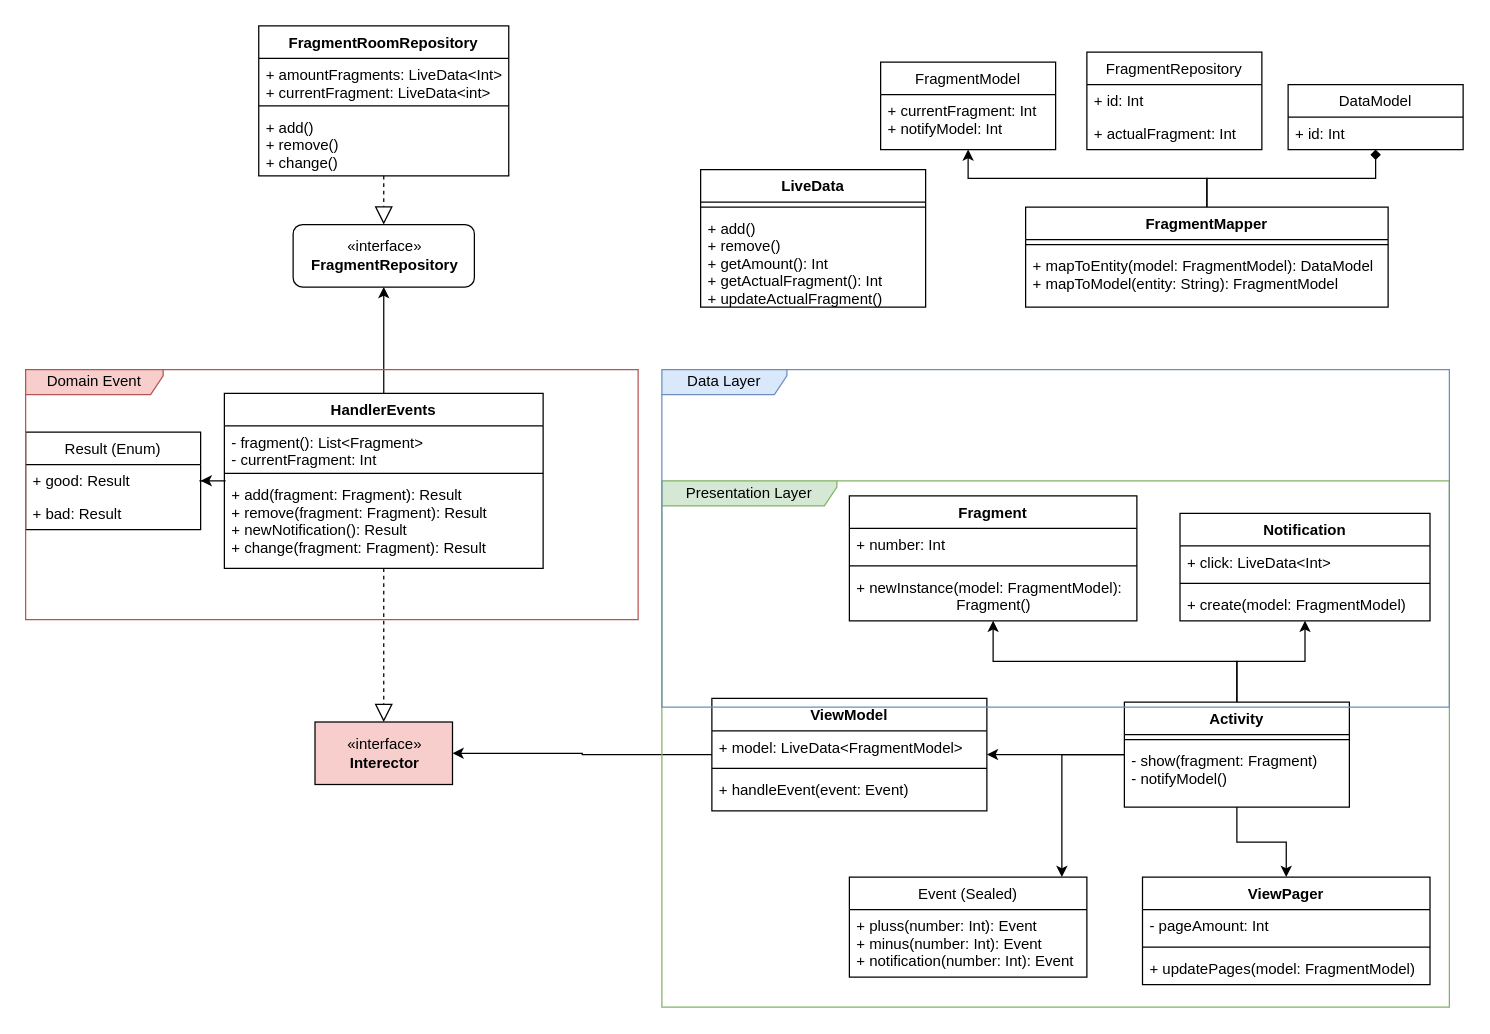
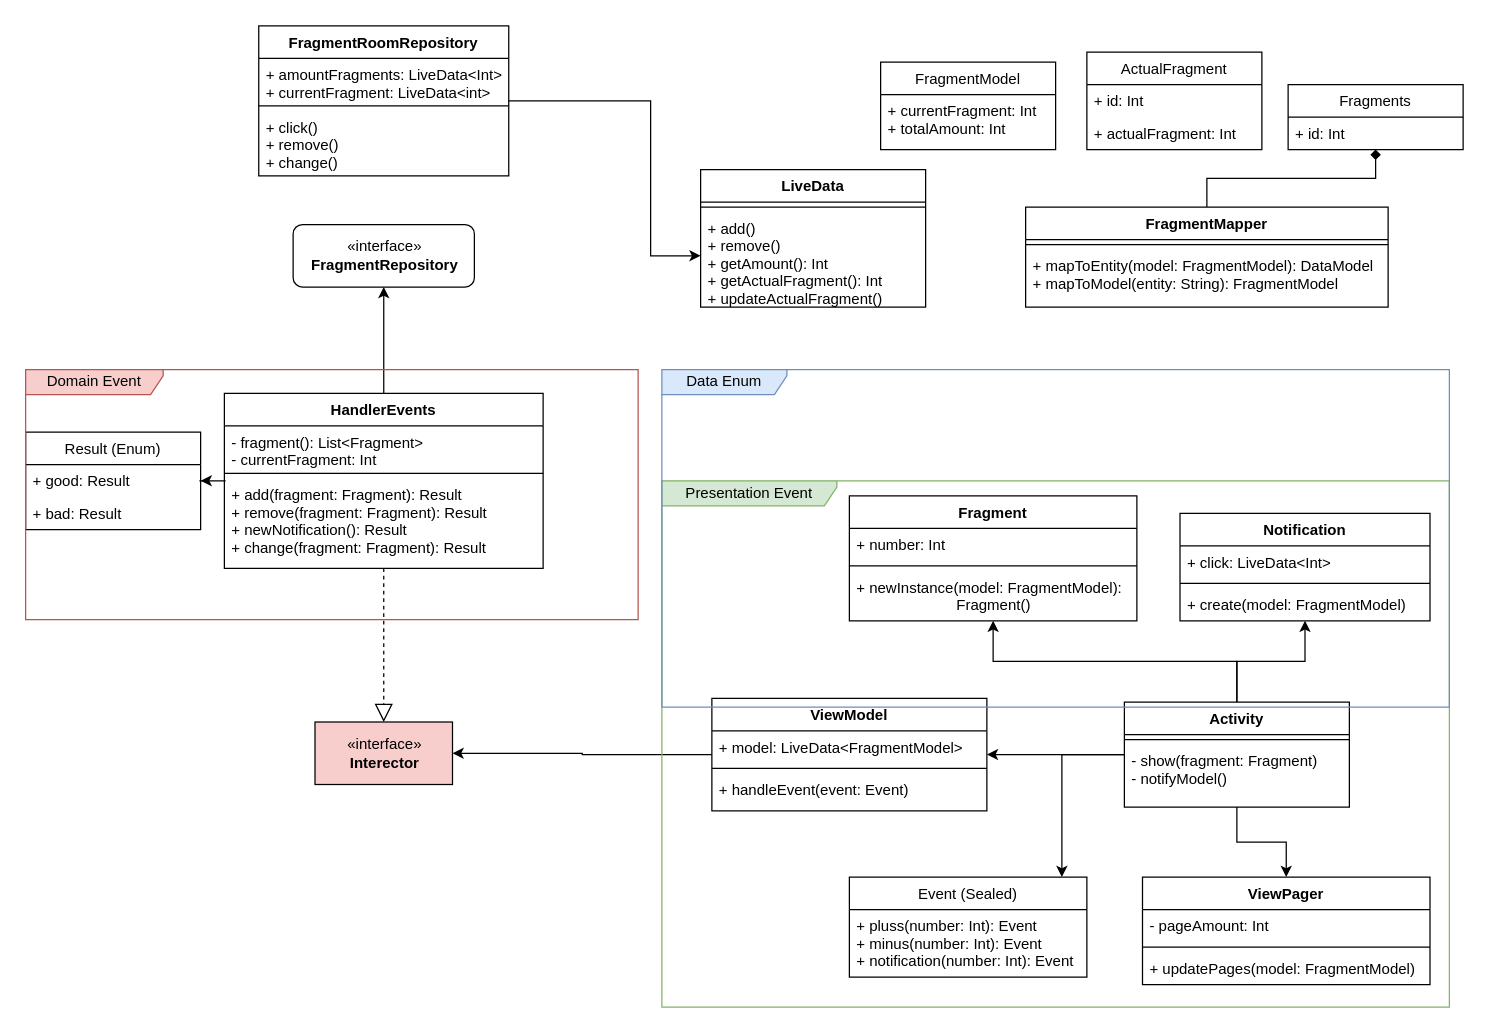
- <mxCell id="50" value="FragmentRepository" style="swimlane;fontStyle=0;childLayout=stackLayout;horizontal=1;startSize=26;fillColor=none;horizontalStack=0;resizeParent=1;resizeParentMax=0;resizeLast=0;collapsible=1;marginBottom=0;" vertex="1" parent="1"><mxGeometry x="869" y="41" width="140" height="78" as="geometry" /></mxCell>
+ <mxCell id="50" value="ActualFragment" style="swimlane;fontStyle=0;childLayout=stackLayout;horizontal=1;startSize=26;fillColor=none;horizontalStack=0;resizeParent=1;resizeParentMax=0;resizeLast=0;collapsible=1;marginBottom=0;" vertex="1" parent="1"><mxGeometry x="869" y="41" width="140" height="78" as="geometry" /></mxCell>
- <mxCell id="53" value="DataModel" style="swimlane;fontStyle=0;childLayout=stackLayout;horizontal=1;startSize=26;fillColor=none;horizontalStack=0;resizeParent=1;resizeParentMax=0;resizeLast=0;collapsible=1;marginBottom=0;" vertex="1" parent="1"><mxGeometry x="1030" y="67" width="140" height="52" as="geometry" /></mxCell>
+ <mxCell id="53" value="Fragments" style="swimlane;fontStyle=0;childLayout=stackLayout;horizontal=1;startSize=26;fillColor=none;horizontalStack=0;resizeParent=1;resizeParentMax=0;resizeLast=0;collapsible=1;marginBottom=0;" vertex="1" parent="1"><mxGeometry x="1030" y="67" width="140" height="52" as="geometry" /></mxCell>
- <mxCell id="28" value="+ currentFragment: Int&#10;+ notifyModel: Int" style="text;strokeColor=none;fillColor=none;align=left;verticalAlign=top;spacingLeft=4;spacingRight=4;overflow=hidden;rotatable=0;points=[[0,0.5],[1,0.5]];portConstraint=eastwest;" vertex="1" parent="27"><mxGeometry y="26" width="140" height="44" as="geometry" /></mxCell>
+ <mxCell id="28" value="+ currentFragment: Int&#10;+ totalAmount: Int" style="text;strokeColor=none;fillColor=none;align=left;verticalAlign=top;spacingLeft=4;spacingRight=4;overflow=hidden;rotatable=0;points=[[0,0.5],[1,0.5]];portConstraint=eastwest;" vertex="1" parent="27"><mxGeometry y="26" width="140" height="44" as="geometry" /></mxCell>
- <mxCell id="64" value="+ add()&#10;+ remove()&#10;+ change()" style="text;strokeColor=none;fillColor=none;align=left;verticalAlign=top;spacingLeft=4;spacingRight=4;overflow=hidden;rotatable=0;points=[[0,0.5],[1,0.5]];portConstraint=eastwest;" vertex="1" parent="61"><mxGeometry y="68" width="200" height="52" as="geometry" /></mxCell>
+ <mxCell id="64" value="+ click()&#10;+ remove()&#10;+ change()" style="text;strokeColor=none;fillColor=none;align=left;verticalAlign=top;spacingLeft=4;spacingRight=4;overflow=hidden;rotatable=0;points=[[0,0.5],[1,0.5]];portConstraint=eastwest;" vertex="1" parent="61"><mxGeometry y="68" width="200" height="52" as="geometry" /></mxCell>
+ <mxCell id="60" style="edgeStyle=orthogonalEdgeStyle;rounded=0;orthogonalLoop=1;jettySize=auto;html=1;endArrow=classic;endFill=1;" edge="1" parent="1" source="61" target="57"><mxGeometry relative="1" as="geometry"><Array as="points"><mxPoint x="520" y="80" /><mxPoint x="520" y="204" /></Array></mxGeometry></mxCell>
- <mxCell id="22" style="edgeStyle=orthogonalEdgeStyle;rounded=0;orthogonalLoop=1;jettySize=auto;html=1;" edge="1" parent="1" source="24" target="27"><mxGeometry relative="1" as="geometry" /></mxCell>
- <mxCell id="45" value="" style="endArrow=block;dashed=1;endFill=0;endSize=12;html=1;" edge="1" parent="1" source="61" target="13"><mxGeometry width="160" relative="1" as="geometry"><mxPoint x="306.5" y="105" as="sourcePoint" /><mxPoint x="680" y="385" as="targetPoint" /></mxGeometry></mxCell>
- <mxCell id="56" value="Data Layer" style="shape=umlFrame;whiteSpace=wrap;html=1;width=100;height=20;fillColor=#dae8fc;strokeColor=#6c8ebf;" vertex="1" parent="1"><mxGeometry x="529" y="295" width="630" height="270" as="geometry" /></mxCell>
+ <mxCell id="56" value="Data Enum" style="shape=umlFrame;whiteSpace=wrap;html=1;width=100;height=20;fillColor=#dae8fc;strokeColor=#6c8ebf;" vertex="1" parent="1"><mxGeometry x="529" y="295" width="630" height="270" as="geometry" /></mxCell>
- <mxCell id="39" value="Presentation Layer" style="shape=umlFrame;whiteSpace=wrap;html=1;width=140;height=20;strokeColor=#82b366;fillColor=#d5e8d4;" vertex="1" parent="1"><mxGeometry x="529" y="384" width="630" height="421" as="geometry" /></mxCell>
+ <mxCell id="39" value="Presentation Event" style="shape=umlFrame;whiteSpace=wrap;html=1;width=140;height=20;strokeColor=#82b366;fillColor=#d5e8d4;" vertex="1" parent="1"><mxGeometry x="529" y="384" width="630" height="421" as="geometry" /></mxCell>
